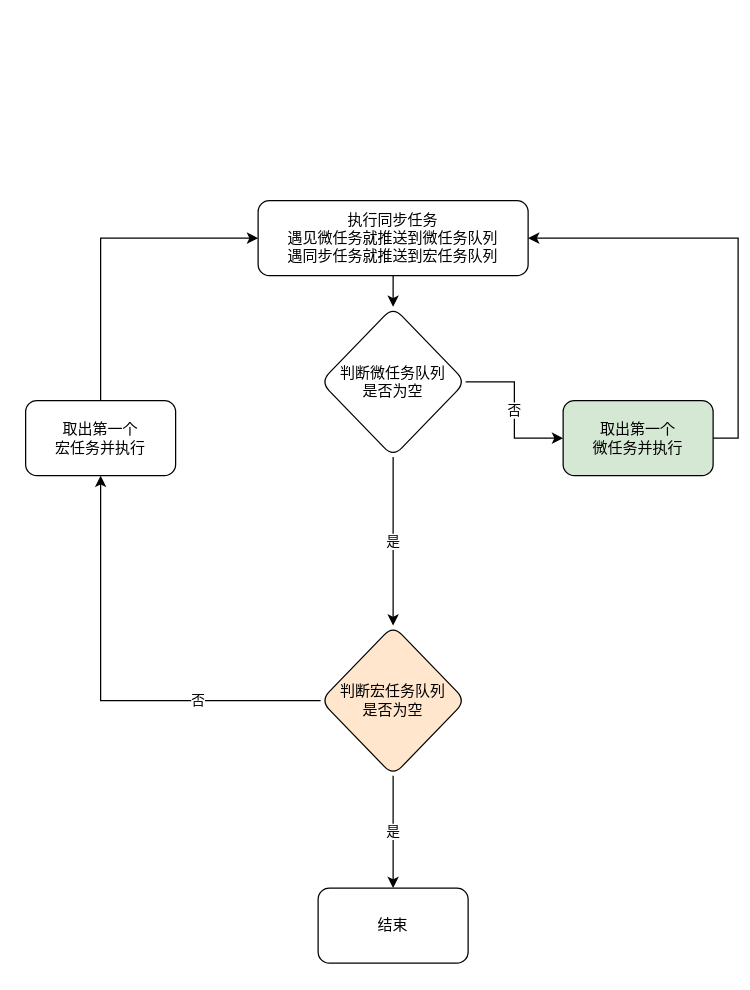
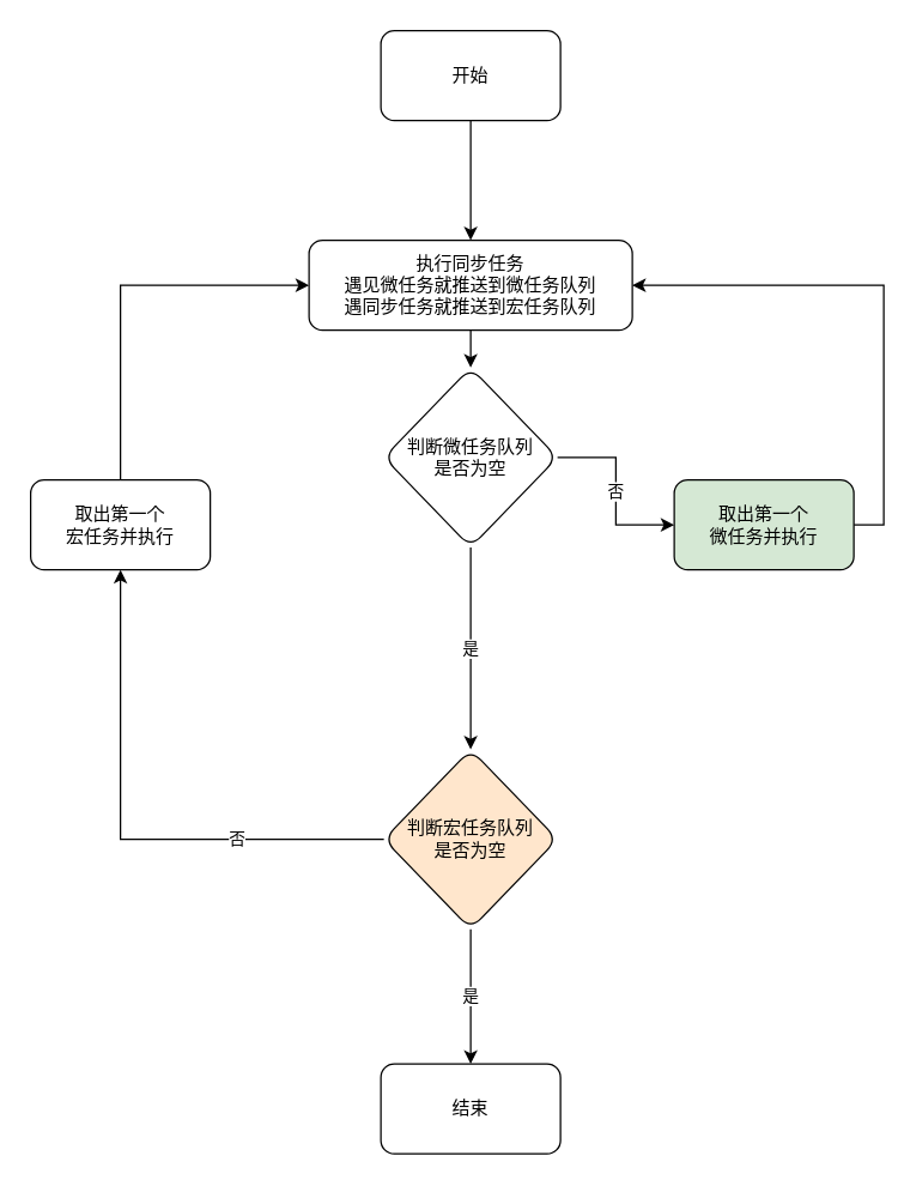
+ <mxCell id="3" value="开始" style="rounded=1;whiteSpace=wrap;html=1;" vertex="1" parent="1"><mxGeometry x="254" y="20" width="120" height="60" as="geometry" /></mxCell>
+ <mxCell id="2" value="" style="edgeStyle=orthogonalEdgeStyle;rounded=0;orthogonalLoop=1;jettySize=auto;html=1;" edge="1" parent="1" source="3" target="5"><mxGeometry relative="1" as="geometry" /></mxCell>
